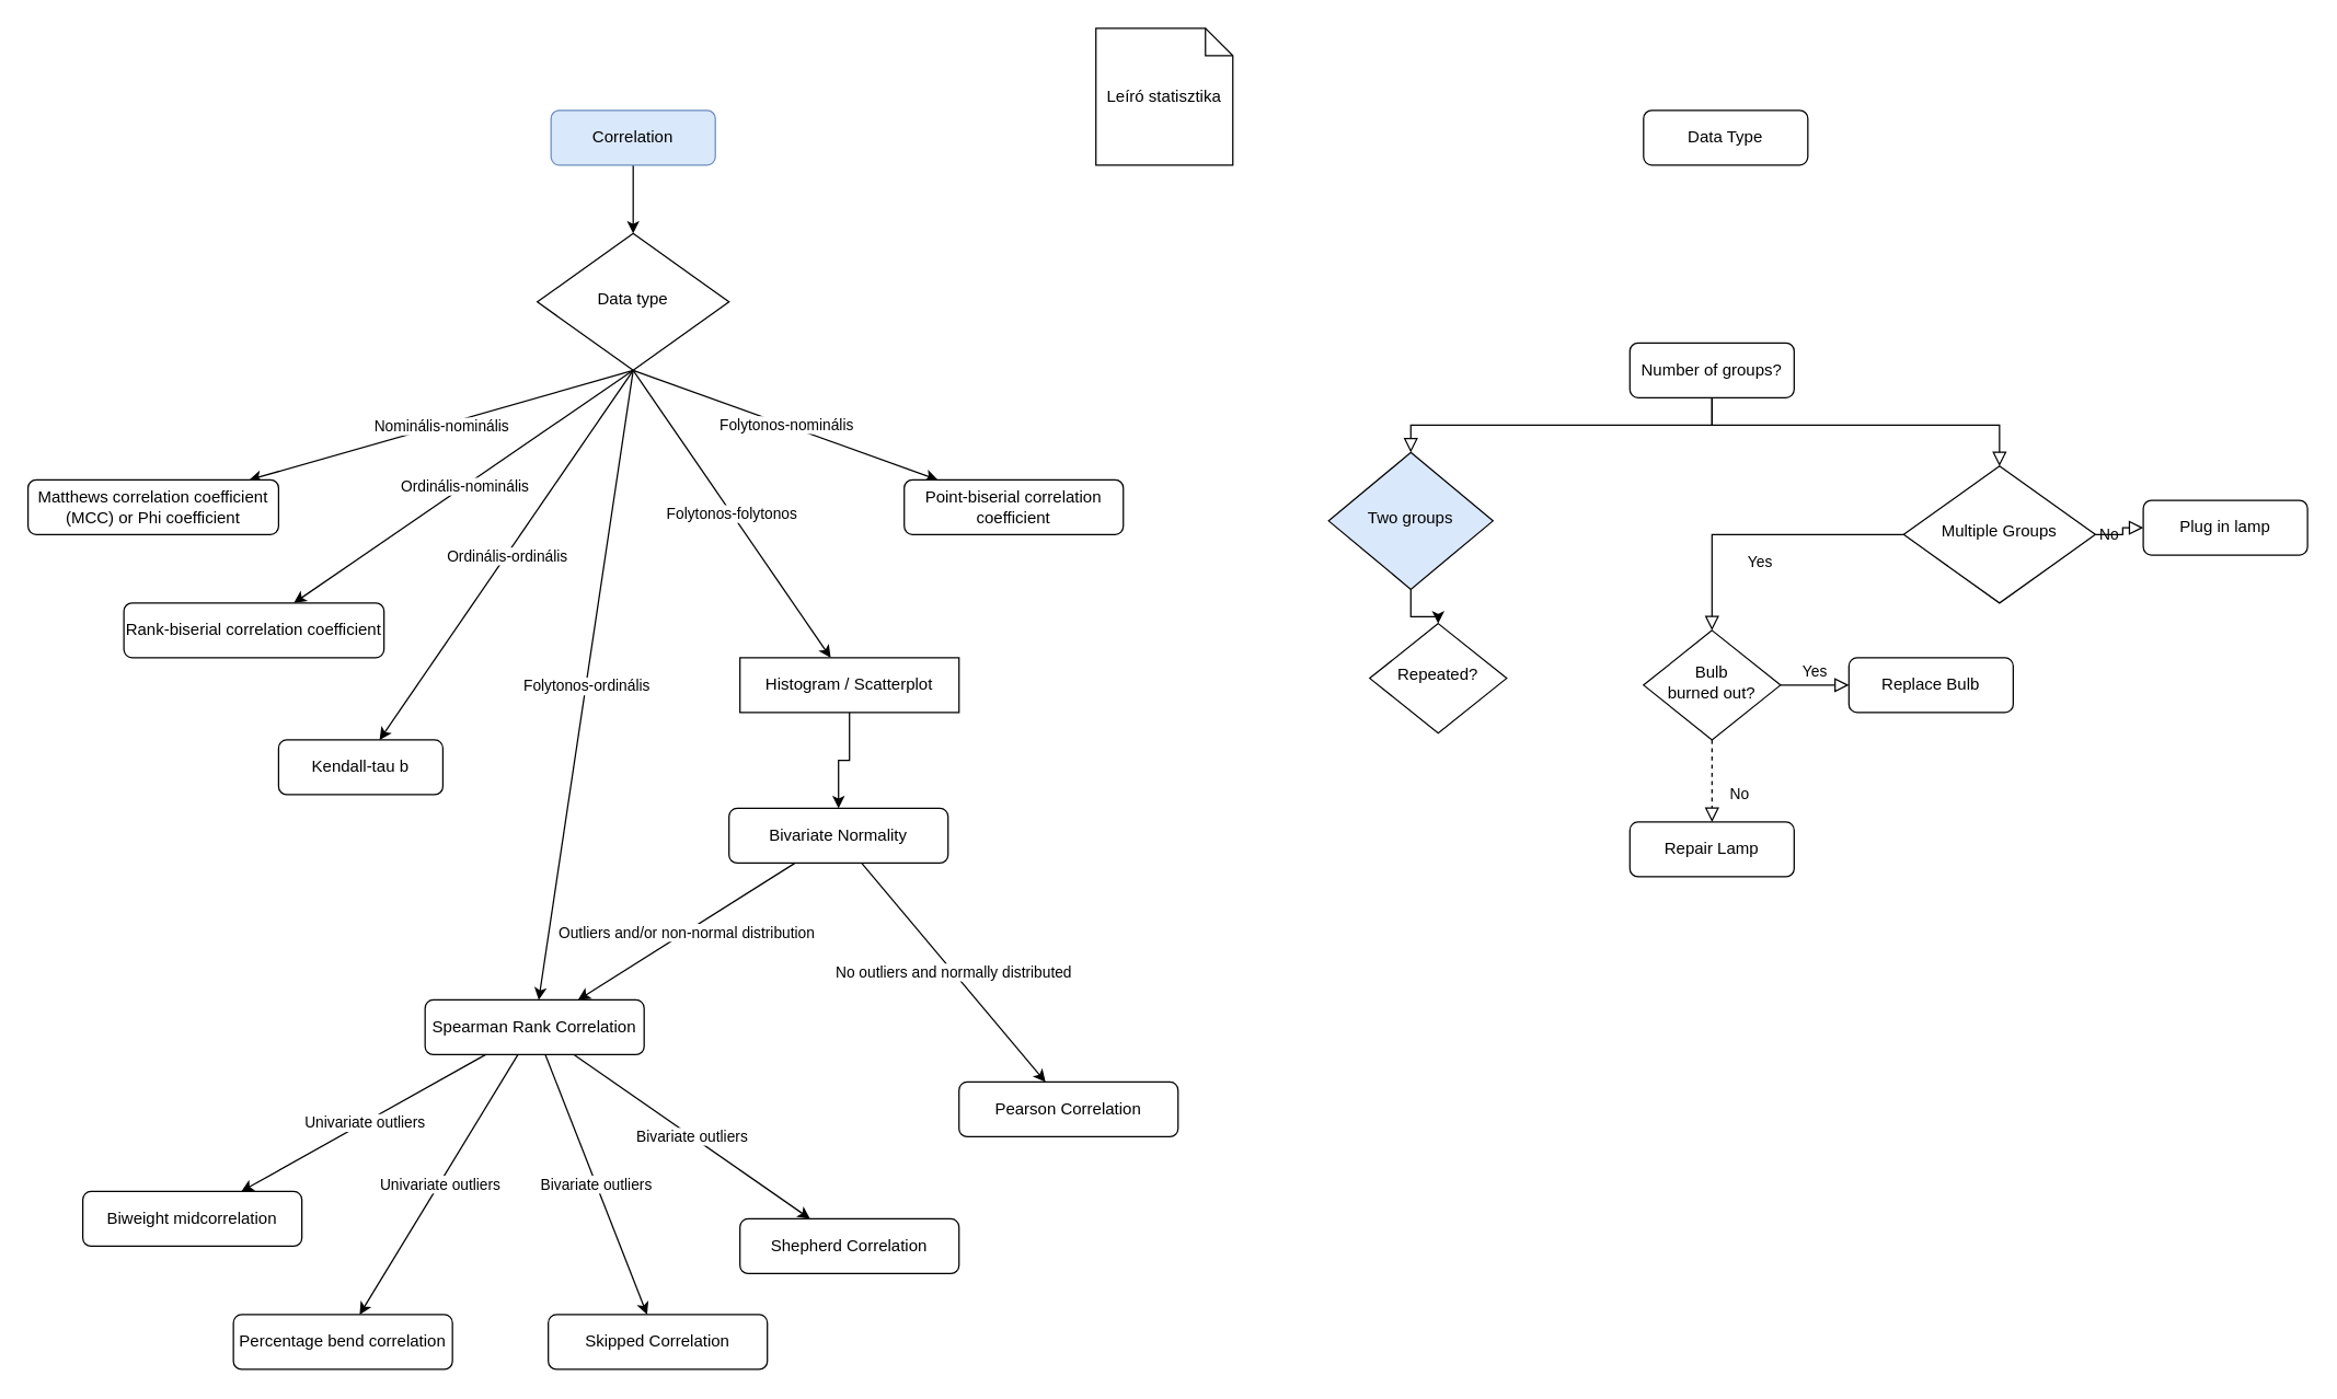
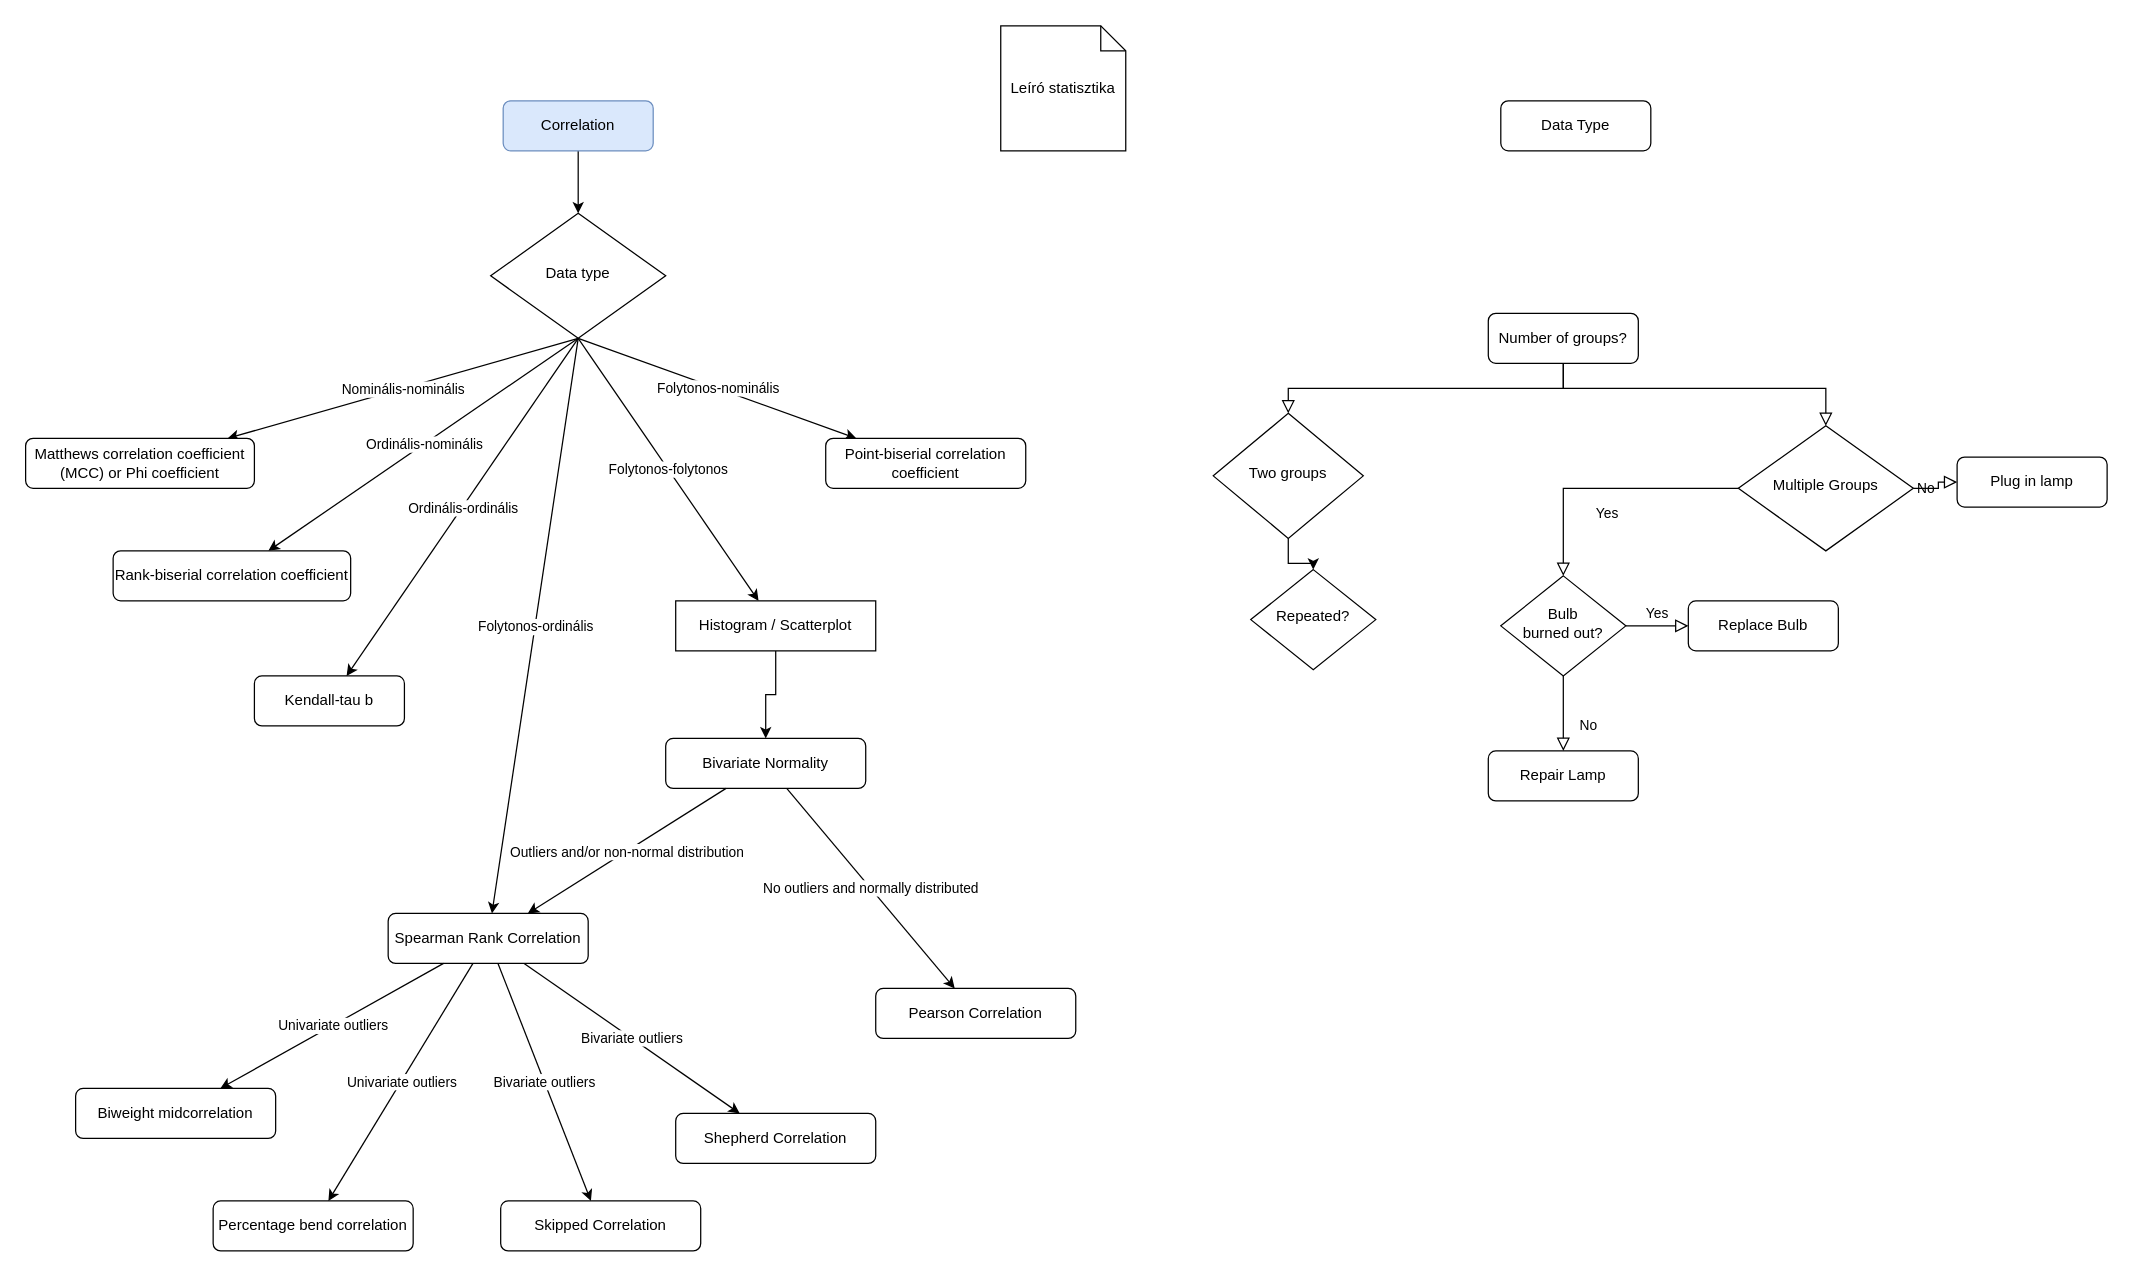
- <mxCell id="14" value="Two groups" style="rhombus;whiteSpace=wrap;html=1;shadow=0;fontFamily=Helvetica;fontSize=12;align=center;strokeWidth=1;spacing=6;spacingTop=-4;fillColor=#dae8fc;" parent="1" vertex="1"><mxGeometry x="970" y="330" width="120" height="100" as="geometry" /></mxCell>
+ <mxCell id="14" value="Two groups" style="rhombus;whiteSpace=wrap;html=1;shadow=0;fontFamily=Helvetica;fontSize=12;align=center;strokeWidth=1;spacing=6;spacingTop=-4;" parent="1" vertex="1"><mxGeometry x="970" y="330" width="120" height="100" as="geometry" /></mxCell>
- <mxCell id="8" value="No" style="rounded=0;html=1;jettySize=auto;orthogonalLoop=1;fontSize=11;endArrow=block;endFill=0;endSize=8;strokeWidth=1;shadow=0;labelBackgroundColor=none;edgeStyle=orthogonalEdgeStyle;dashed=1;" parent="1" source="10" target="11" edge="1"><mxGeometry x="0.333" y="20" relative="1" as="geometry"><mxPoint as="offset" /></mxGeometry></mxCell>
+ <mxCell id="8" value="No" style="rounded=0;html=1;jettySize=auto;orthogonalLoop=1;fontSize=11;endArrow=block;endFill=0;endSize=8;strokeWidth=1;shadow=0;labelBackgroundColor=none;edgeStyle=orthogonalEdgeStyle;" parent="1" source="10" target="11" edge="1"><mxGeometry x="0.333" y="20" relative="1" as="geometry"><mxPoint as="offset" /></mxGeometry></mxCell>
